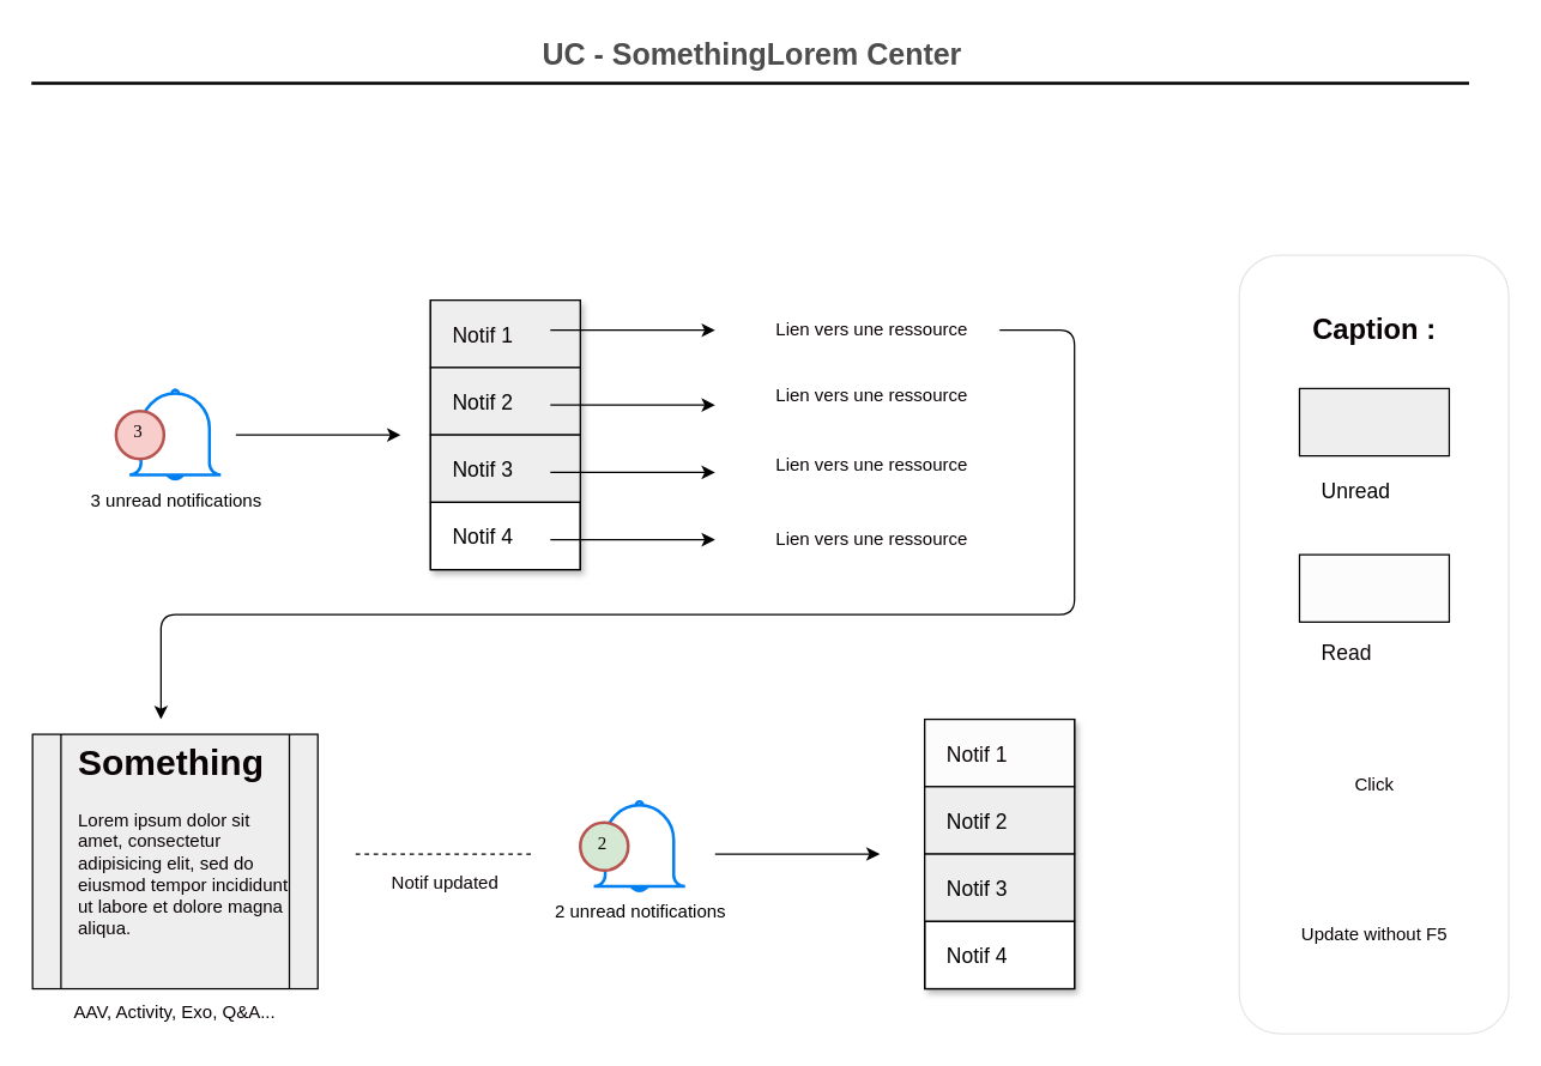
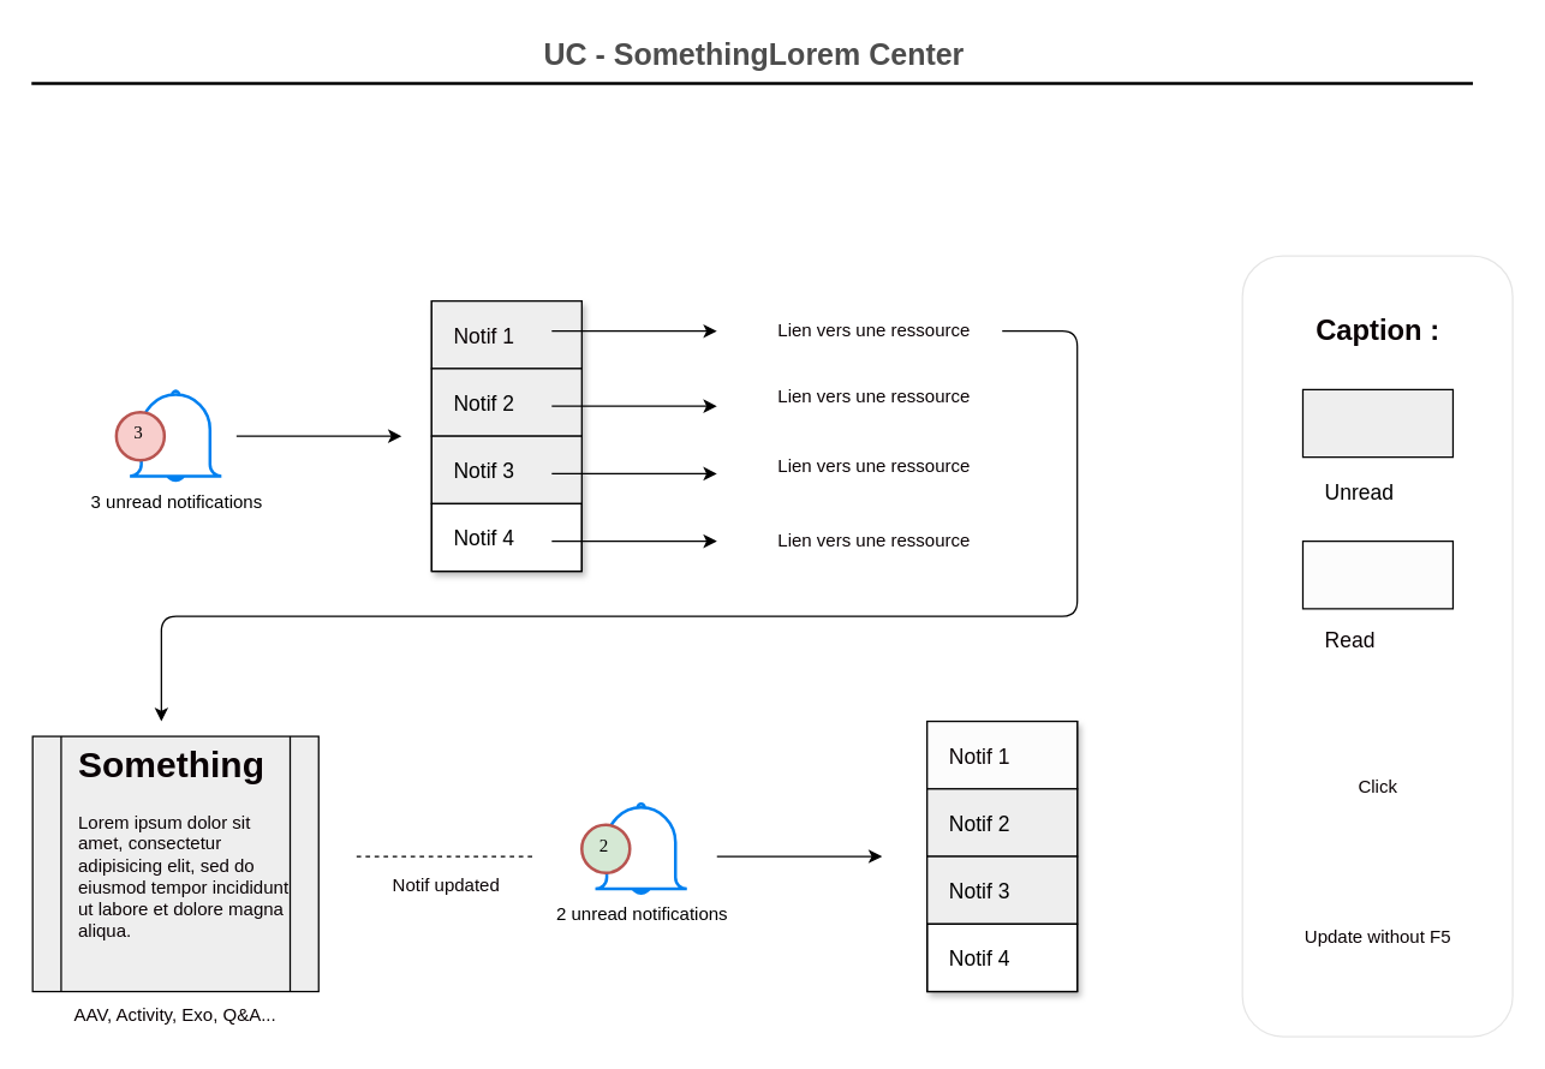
- <mxCell id="43" value="&#10;&#10;&#10;&#10;&#10;Read" style="text;fontColor=#0A0305;verticalAlign=middle;spacingLeft=13;fontSize=14;resizeWidth=1;fillColor=#FCFCFC;strokeColor=#000000;" vertex="1" parent="1"><mxGeometry x="867.25" y="370" width="100" height="45" as="geometry" /></mxCell>
+ <mxCell id="43" value="&#10;&#10;&#10;&#10;&#10;Read" style="text;fontColor=#0A0305;verticalAlign=middle;spacingLeft=13;fontSize=14;resizeWidth=1;fillColor=#FCFCFC;strokeColor=#000000;" vertex="1" parent="1"><mxGeometry x="867.25" y="360" width="100" height="45" as="geometry" /></mxCell>
